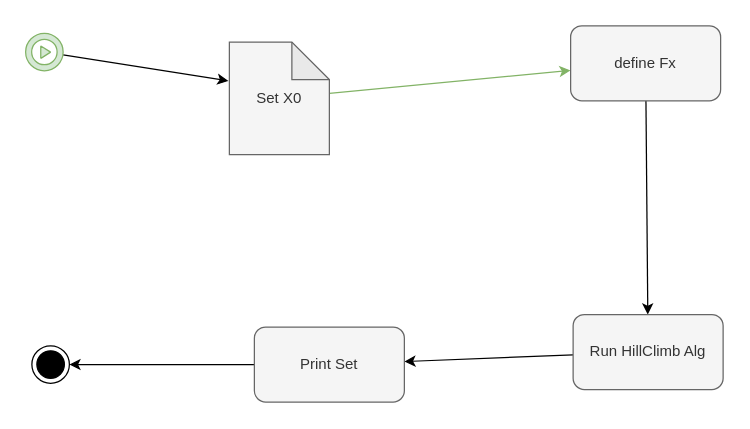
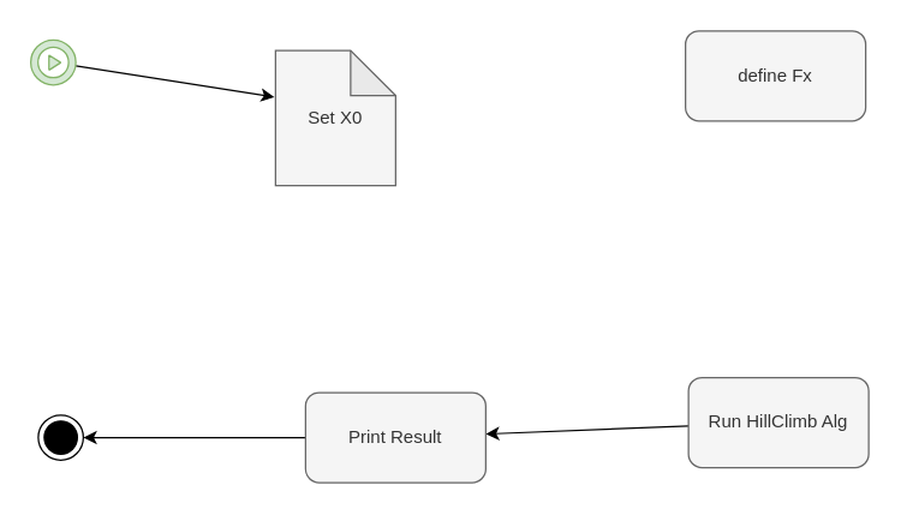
- <mxCell id="2" style="edgeStyle=none;rounded=0;orthogonalLoop=1;jettySize=auto;html=1;fillColor=#d5e8d4;strokeColor=#82b366;" parent="1" source="3" target="8" edge="1"><mxGeometry relative="1" as="geometry" /></mxCell>
- <mxCell id="7" style="edgeStyle=none;rounded=0;orthogonalLoop=1;jettySize=auto;html=1;" parent="1" source="8" target="10" edge="1"><mxGeometry relative="1" as="geometry" /></mxCell>
- <mxCell id="12" value="Print Set" style="rounded=1;whiteSpace=wrap;html=1;fillColor=#f5f5f5;fontColor=#333333;strokeColor=#666666;" parent="1" vertex="1"><mxGeometry x="203" y="261" width="120" height="60" as="geometry" /></mxCell>
+ <mxCell id="12" value="Print Result" style="rounded=1;whiteSpace=wrap;html=1;fillColor=#f5f5f5;fontColor=#333333;strokeColor=#666666;" parent="1" vertex="1"><mxGeometry x="203" y="261" width="120" height="60" as="geometry" /></mxCell>
